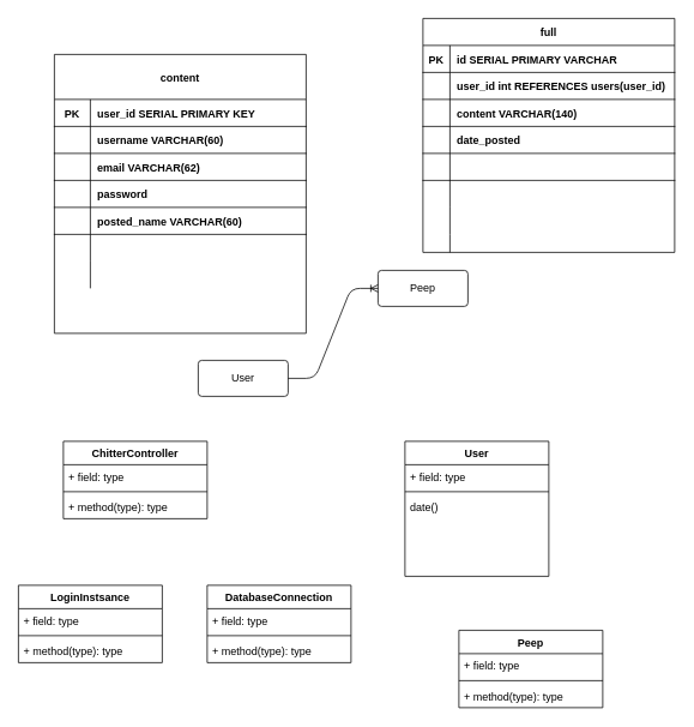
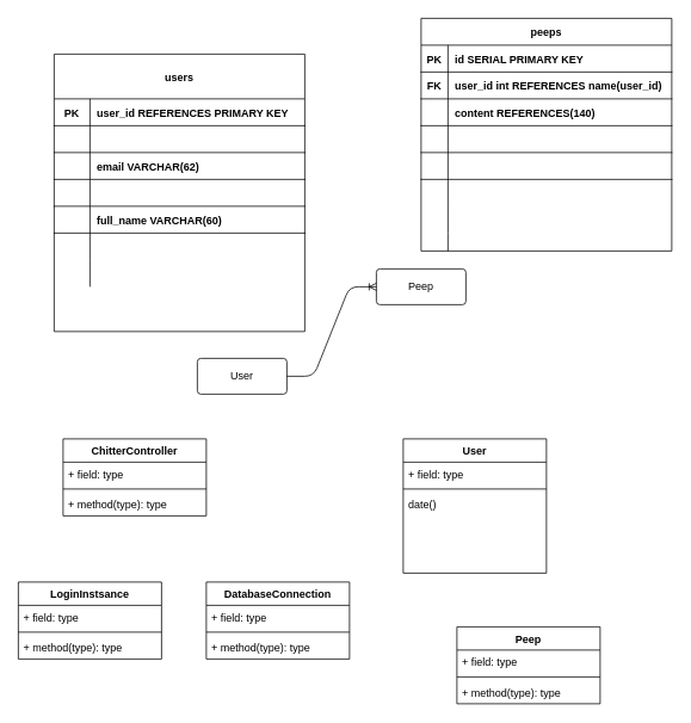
- <mxCell id="27" value="full" style="shape=table;startSize=30;container=1;collapsible=1;childLayout=tableLayout;fixedRows=1;rowLines=0;fontStyle=1;align=center;resizeLast=1;" parent="1" vertex="1"><mxGeometry x="470" y="20" width="280" height="260" as="geometry"><mxRectangle x="510" y="140" width="70" height="30" as="alternateBounds" /></mxGeometry></mxCell>
+ <mxCell id="27" value="peeps" style="shape=table;startSize=30;container=1;collapsible=1;childLayout=tableLayout;fixedRows=1;rowLines=0;fontStyle=1;align=center;resizeLast=1;" parent="1" vertex="1"><mxGeometry x="470" y="20" width="280" height="260" as="geometry"><mxRectangle x="510" y="140" width="70" height="30" as="alternateBounds" /></mxGeometry></mxCell>
- <mxCell id="30" value="id SERIAL PRIMARY VARCHAR" style="shape=partialRectangle;connectable=0;fillColor=none;top=0;left=0;bottom=0;right=0;align=left;spacingLeft=6;fontStyle=1;overflow=hidden;" parent="28" vertex="1"><mxGeometry x="30" width="250" height="30" as="geometry"><mxRectangle width="250" height="30" as="alternateBounds" /></mxGeometry></mxCell>
+ <mxCell id="30" value="id SERIAL PRIMARY KEY" style="shape=partialRectangle;connectable=0;fillColor=none;top=0;left=0;bottom=0;right=0;align=left;spacingLeft=6;fontStyle=1;overflow=hidden;" parent="28" vertex="1"><mxGeometry x="30" width="250" height="30" as="geometry"><mxRectangle width="250" height="30" as="alternateBounds" /></mxGeometry></mxCell>
- <mxCell id="5" value="content" style="shape=table;startSize=50;container=1;collapsible=1;childLayout=tableLayout;fixedRows=1;rowLines=0;fontStyle=1;align=center;resizeLast=1;" parent="1" vertex="1"><mxGeometry x="60" y="60" width="280" height="310" as="geometry" /></mxCell>
+ <mxCell id="5" value="users" style="shape=table;startSize=50;container=1;collapsible=1;childLayout=tableLayout;fixedRows=1;rowLines=0;fontStyle=1;align=center;resizeLast=1;" parent="1" vertex="1"><mxGeometry x="60" y="60" width="280" height="310" as="geometry" /></mxCell>
+ <mxCell id="32" value="FK" style="shape=partialRectangle;connectable=0;fillColor=none;top=0;left=0;bottom=0;right=0;fontStyle=1;overflow=hidden;" parent="31" vertex="1"><mxGeometry width="30" height="30" as="geometry"><mxRectangle width="30" height="30" as="alternateBounds" /></mxGeometry></mxCell>
- <mxCell id="33" value="user_id int REFERENCES users(user_id)" style="shape=partialRectangle;connectable=0;fillColor=none;top=0;left=0;bottom=0;right=0;align=left;spacingLeft=6;fontStyle=1;overflow=hidden;" parent="31" vertex="1"><mxGeometry x="30" width="250" height="30" as="geometry"><mxRectangle width="250" height="30" as="alternateBounds" /></mxGeometry></mxCell>
+ <mxCell id="33" value="user_id int REFERENCES name(user_id)" style="shape=partialRectangle;connectable=0;fillColor=none;top=0;left=0;bottom=0;right=0;align=left;spacingLeft=6;fontStyle=1;overflow=hidden;" parent="31" vertex="1"><mxGeometry x="30" width="250" height="30" as="geometry"><mxRectangle width="250" height="30" as="alternateBounds" /></mxGeometry></mxCell>
- <mxCell id="8" value="user_id SERIAL PRIMARY KEY" style="shape=partialRectangle;connectable=0;fillColor=none;top=0;left=0;bottom=0;right=0;align=left;spacingLeft=6;fontStyle=1;overflow=hidden;" parent="6" vertex="1"><mxGeometry x="40" width="240" height="30" as="geometry"><mxRectangle width="240" height="30" as="alternateBounds" /></mxGeometry></mxCell>
+ <mxCell id="8" value="user_id REFERENCES PRIMARY KEY" style="shape=partialRectangle;connectable=0;fillColor=none;top=0;left=0;bottom=0;right=0;align=left;spacingLeft=6;fontStyle=1;overflow=hidden;" parent="6" vertex="1"><mxGeometry x="40" width="240" height="30" as="geometry"><mxRectangle width="240" height="30" as="alternateBounds" /></mxGeometry></mxCell>
- <mxCell id="36" value="content VARCHAR(140)" style="shape=partialRectangle;connectable=0;fillColor=none;top=0;left=0;bottom=0;right=0;align=left;spacingLeft=6;fontStyle=1;overflow=hidden;" parent="34" vertex="1"><mxGeometry x="30" width="250" height="30" as="geometry"><mxRectangle width="250" height="30" as="alternateBounds" /></mxGeometry></mxCell>
+ <mxCell id="36" value="content REFERENCES(140)" style="shape=partialRectangle;connectable=0;fillColor=none;top=0;left=0;bottom=0;right=0;align=left;spacingLeft=6;fontStyle=1;overflow=hidden;" parent="34" vertex="1"><mxGeometry x="30" width="250" height="30" as="geometry"><mxRectangle width="250" height="30" as="alternateBounds" /></mxGeometry></mxCell>
- <mxCell id="11" value="username VARCHAR(60)" style="shape=partialRectangle;connectable=0;fillColor=none;top=0;left=0;bottom=0;right=0;align=left;spacingLeft=6;fontStyle=1;overflow=hidden;" parent="9" vertex="1"><mxGeometry x="40" width="240" height="30" as="geometry"><mxRectangle width="240" height="30" as="alternateBounds" /></mxGeometry></mxCell>
- <mxCell id="39" value="date_posted" style="shape=partialRectangle;connectable=0;fillColor=none;top=0;left=0;bottom=0;right=0;align=left;spacingLeft=6;fontStyle=1;overflow=hidden;" parent="37" vertex="1"><mxGeometry x="30" width="250" height="30" as="geometry"><mxRectangle width="250" height="30" as="alternateBounds" /></mxGeometry></mxCell>
- <mxCell id="17" value="password" style="shape=partialRectangle;connectable=0;fillColor=none;top=0;left=0;bottom=0;right=0;align=left;spacingLeft=6;fontStyle=1;overflow=hidden;" parent="15" vertex="1"><mxGeometry x="40" width="240" height="30" as="geometry"><mxRectangle width="240" height="30" as="alternateBounds" /></mxGeometry></mxCell>
- <mxCell id="20" value="posted_name VARCHAR(60)" style="shape=partialRectangle;connectable=0;fillColor=none;top=0;left=0;bottom=0;right=0;align=left;spacingLeft=6;fontStyle=1;overflow=hidden;" parent="18" vertex="1"><mxGeometry x="40" width="240" height="30" as="geometry"><mxRectangle width="240" height="30" as="alternateBounds" /></mxGeometry></mxCell>
+ <mxCell id="20" value="full_name VARCHAR(60)" style="shape=partialRectangle;connectable=0;fillColor=none;top=0;left=0;bottom=0;right=0;align=left;spacingLeft=6;fontStyle=1;overflow=hidden;" parent="18" vertex="1"><mxGeometry x="40" width="240" height="30" as="geometry"><mxRectangle width="240" height="30" as="alternateBounds" /></mxGeometry></mxCell>
